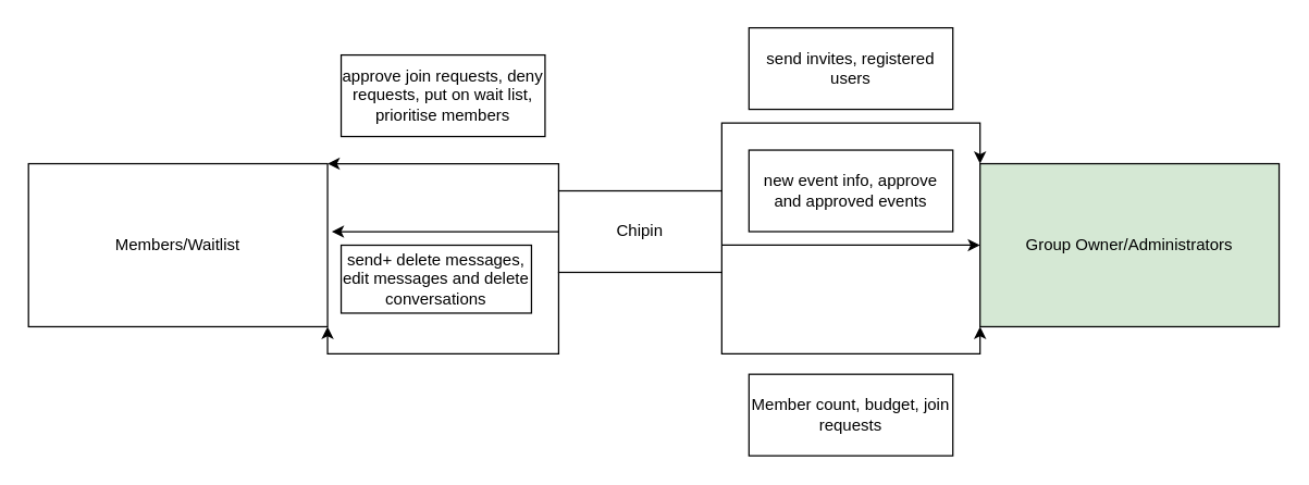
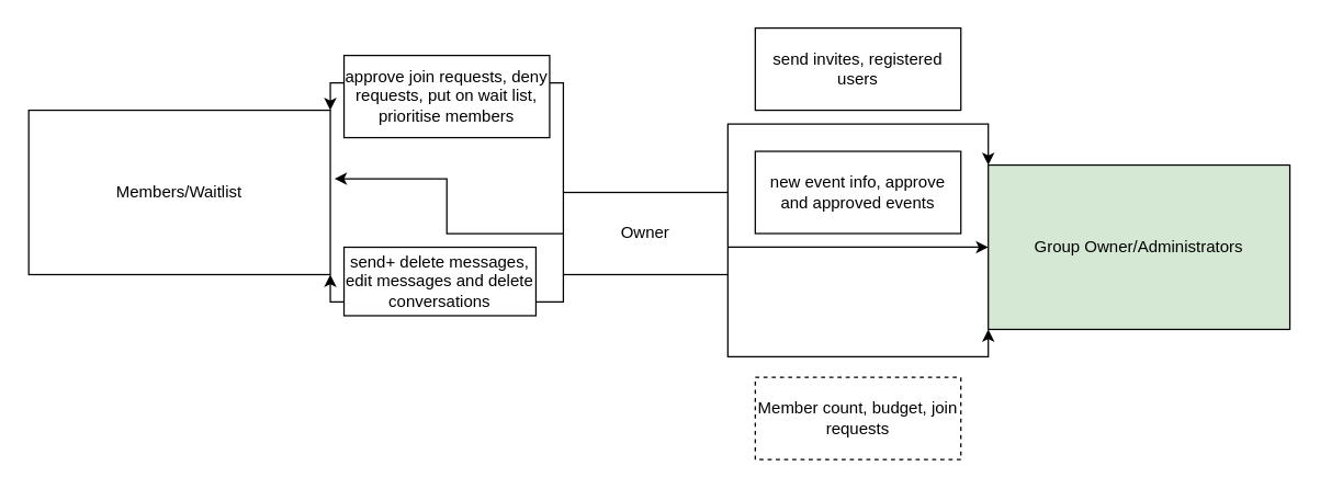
- <mxCell id="7" value="Chipin" style="rounded=0;whiteSpace=wrap;html=1;" vertex="1" parent="1"><mxGeometry x="410" y="140" width="120" height="60" as="geometry" /></mxCell>
+ <mxCell id="7" value="Owner" style="rounded=0;whiteSpace=wrap;html=1;" vertex="1" parent="1"><mxGeometry x="410" y="140" width="120" height="60" as="geometry" /></mxCell>
- <mxCell id="8" value="Members/Waitlist" style="rounded=0;whiteSpace=wrap;html=1;" vertex="1" parent="1"><mxGeometry x="20" y="120" width="220" height="120" as="geometry" /></mxCell>
+ <mxCell id="8" value="Members/Waitlist" style="rounded=0;whiteSpace=wrap;html=1;" vertex="1" parent="1"><mxGeometry x="20" y="80" width="220" height="120" as="geometry" /></mxCell>
- <mxCell id="15" value="Member count, budget, join requests" style="rounded=0;whiteSpace=wrap;html=1;" vertex="1" parent="1"><mxGeometry x="550" y="275" width="150" height="60" as="geometry" /></mxCell>
+ <mxCell id="15" value="Member count, budget, join requests" style="rounded=0;whiteSpace=wrap;html=1;dashed=1;" vertex="1" parent="1"><mxGeometry x="550" y="275" width="150" height="60" as="geometry" /></mxCell>
